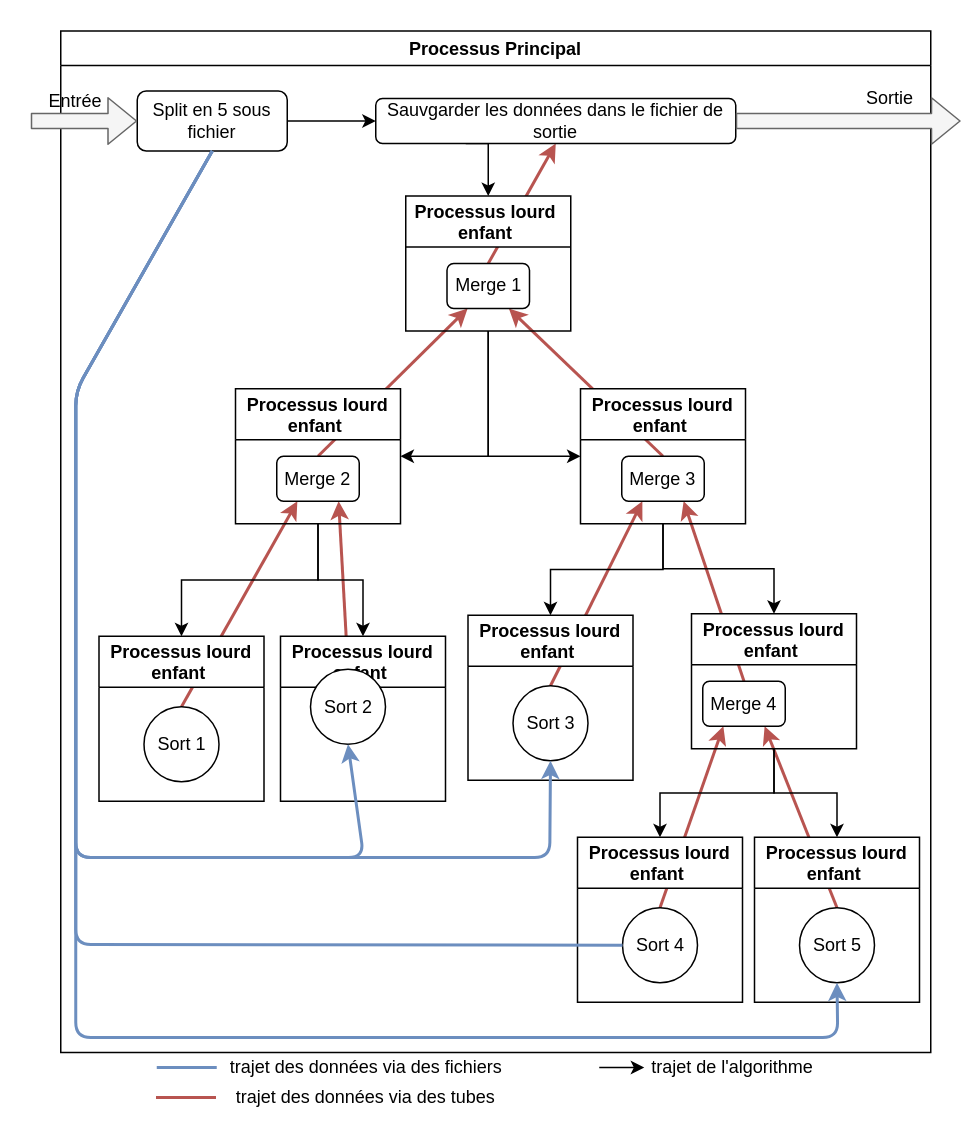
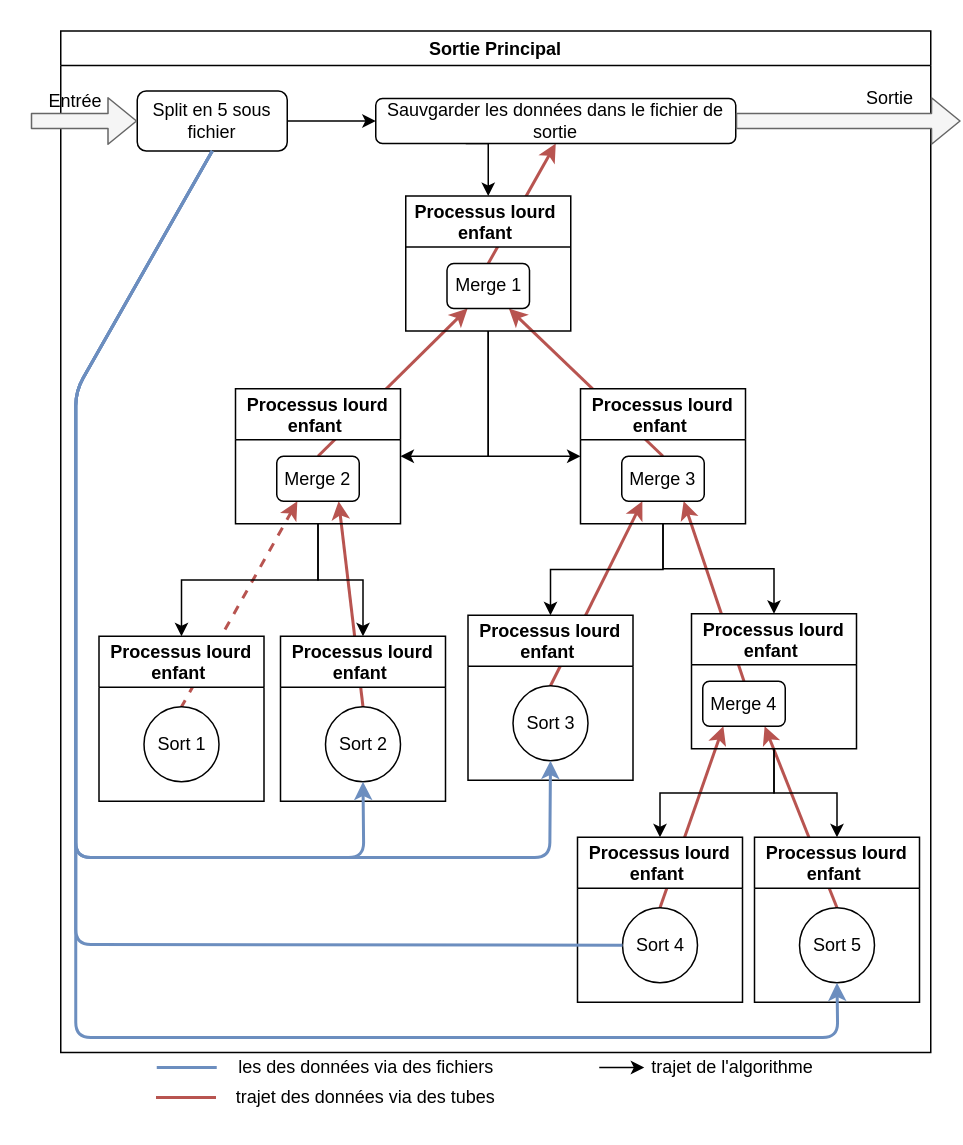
- <mxCell id="2" value="Processus Principal" style="swimlane;" vertex="1" parent="1"><mxGeometry x="40" y="20" width="580" height="681" as="geometry" /></mxCell>
+ <mxCell id="2" value="Sortie Principal" style="swimlane;" vertex="1" parent="1"><mxGeometry x="40" y="20" width="580" height="681" as="geometry" /></mxCell>
- <mxCell id="4" value="" style="endArrow=none;html=1;fillColor=#f8cecc;strokeColor=#b85450;strokeWidth=2;entryX=0.5;entryY=0;entryDx=0;entryDy=0;exitX=0.25;exitY=1;exitDx=0;exitDy=0;startArrow=classic;startFill=1;" edge="1" parent="2" source="27" target="38"><mxGeometry width="50" height="50" relative="1" as="geometry"><mxPoint x="338" y="350" as="sourcePoint" /><mxPoint x="178" y="279" as="targetPoint" /></mxGeometry></mxCell>
+ <mxCell id="4" value="" style="endArrow=none;html=1;fillColor=#f8cecc;strokeColor=#b85450;strokeWidth=2;entryX=0.5;entryY=0;entryDx=0;entryDy=0;exitX=0.25;exitY=1;exitDx=0;exitDy=0;startArrow=classic;startFill=1;dashed=1;" edge="1" parent="2" source="27" target="38"><mxGeometry width="50" height="50" relative="1" as="geometry"><mxPoint x="338" y="350" as="sourcePoint" /><mxPoint x="178" y="279" as="targetPoint" /></mxGeometry></mxCell>
- <mxCell id="46" value="Sort 2" style="ellipse;whiteSpace=wrap;html=1;aspect=fixed;" vertex="1" parent="45"><mxGeometry x="20" y="22" width="50" height="50" as="geometry" /></mxCell>
+ <mxCell id="46" value="Sort 2" style="ellipse;whiteSpace=wrap;html=1;aspect=fixed;" vertex="1" parent="45"><mxGeometry x="30" y="47" width="50" height="50" as="geometry" /></mxCell>
- <mxCell id="55" value="trajet des données via des fichiers&amp;nbsp;" style="text;html=1;strokeColor=none;fillColor=none;align=center;verticalAlign=middle;whiteSpace=wrap;rounded=0;" vertex="1" parent="1"><mxGeometry x="152" y="701" width="187" height="20" as="geometry" /></mxCell>
+ <mxCell id="55" value="les des données via des fichiers&amp;nbsp;" style="text;html=1;strokeColor=none;fillColor=none;align=center;verticalAlign=middle;whiteSpace=wrap;rounded=0;" vertex="1" parent="1"><mxGeometry x="152" y="701" width="187" height="20" as="geometry" /></mxCell>
